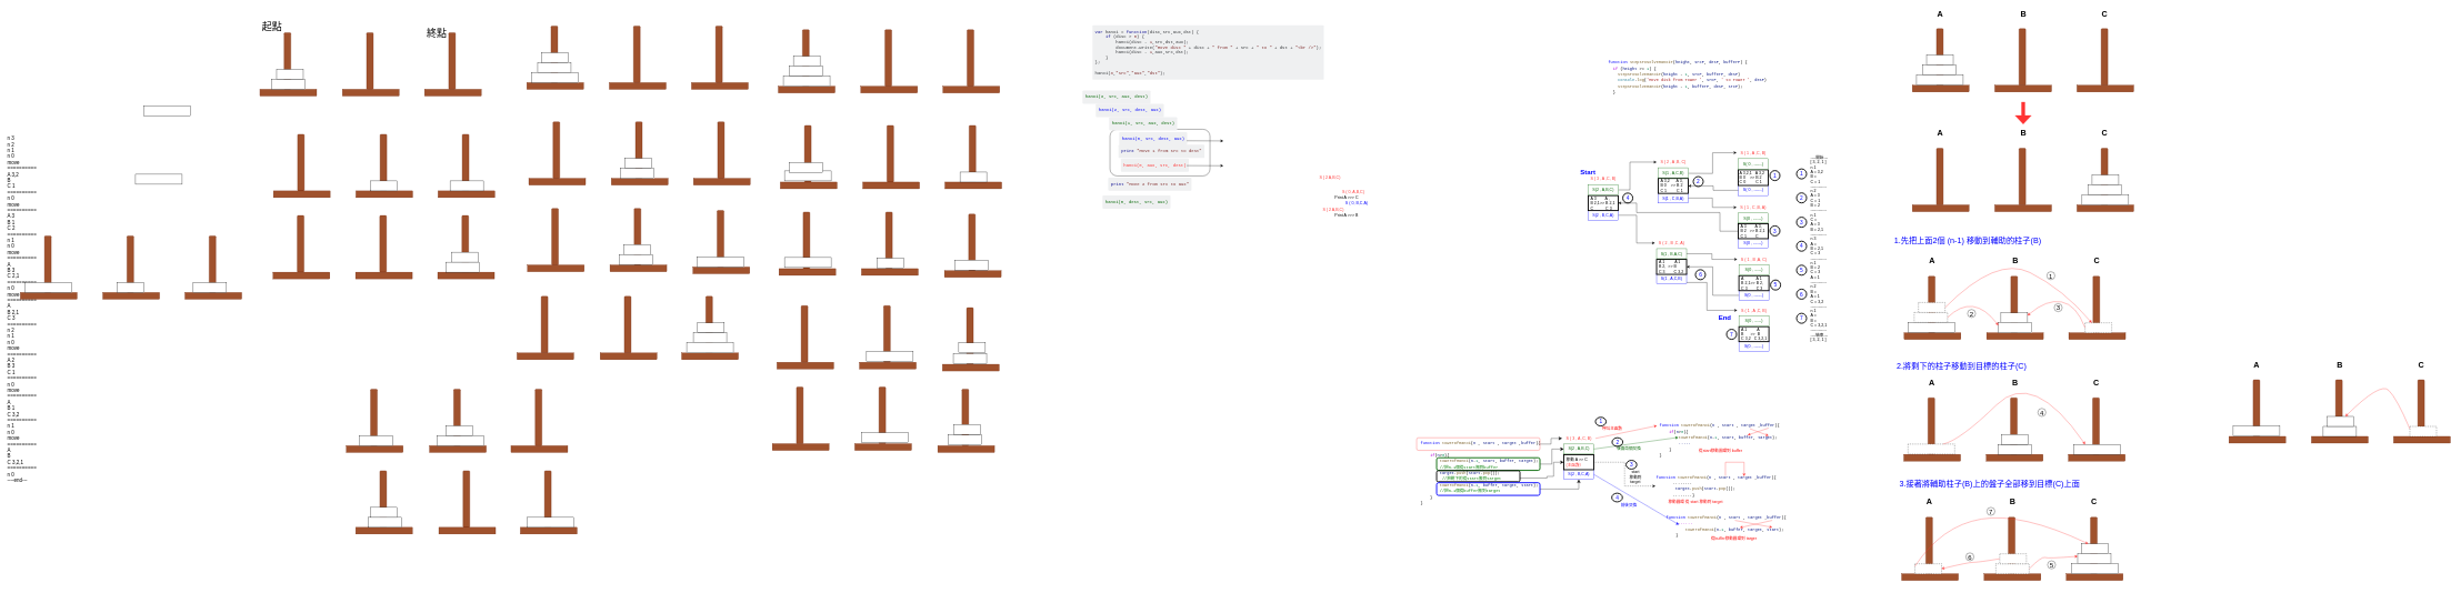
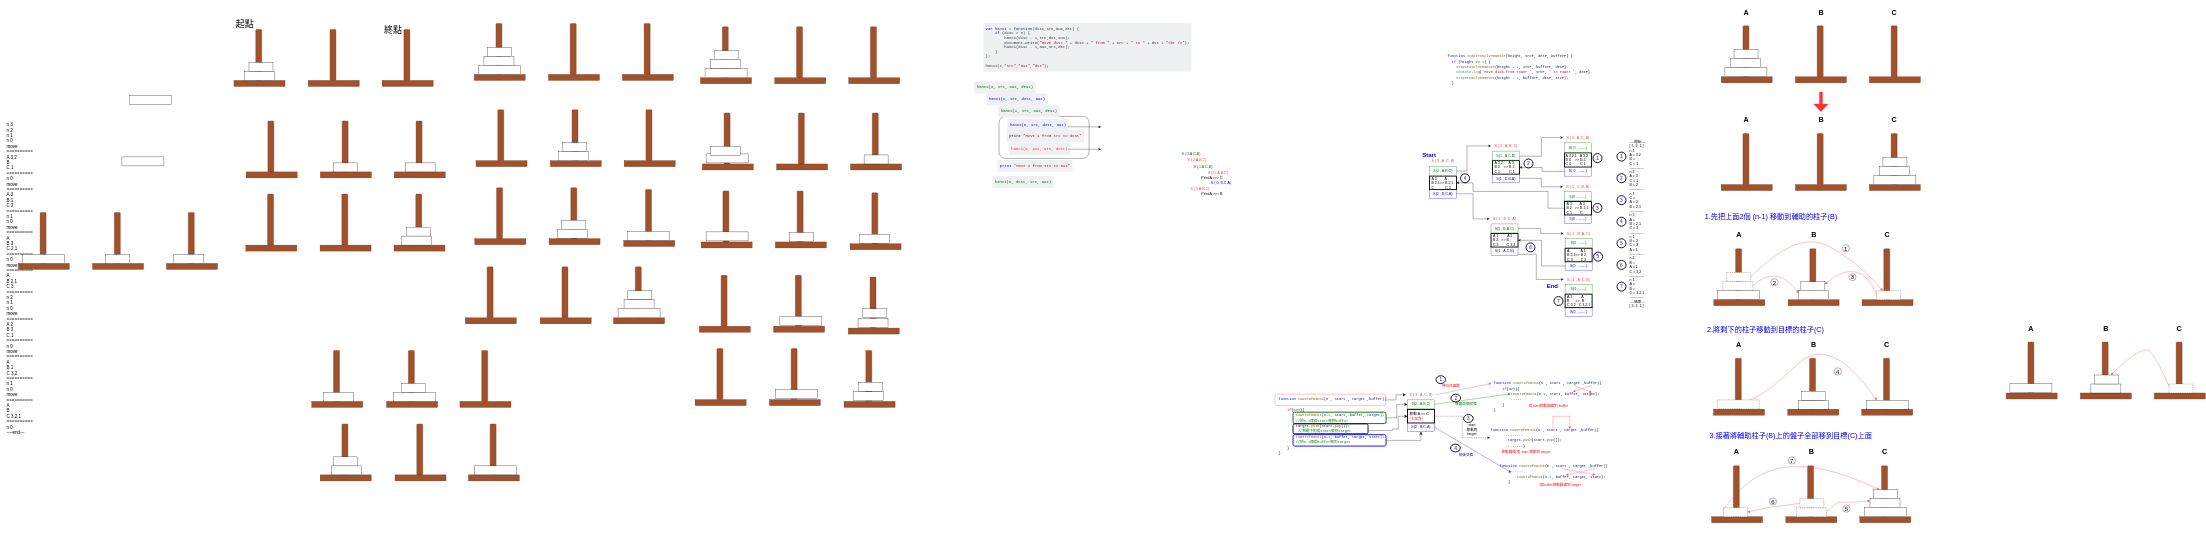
+ <mxCell id="200" value="S ( 3 A,C,B)" style="text;html=1;strokeColor=none;fillColor=none;align=center;verticalAlign=middle;whiteSpace=wrap;rounded=0;fontColor=#006600;" vertex="1" parent="1"><mxGeometry x="3920" y="501" width="100" height="20" as="geometry" /></mxCell>
+ <mxCell id="202" value="S ( 1 A,C,B)" style="text;html=1;strokeColor=none;fillColor=none;align=center;verticalAlign=middle;whiteSpace=wrap;rounded=0;fontColor=#006600;" vertex="1" parent="1"><mxGeometry x="3960" y="544.5" width="100" height="20" as="geometry" /></mxCell>
